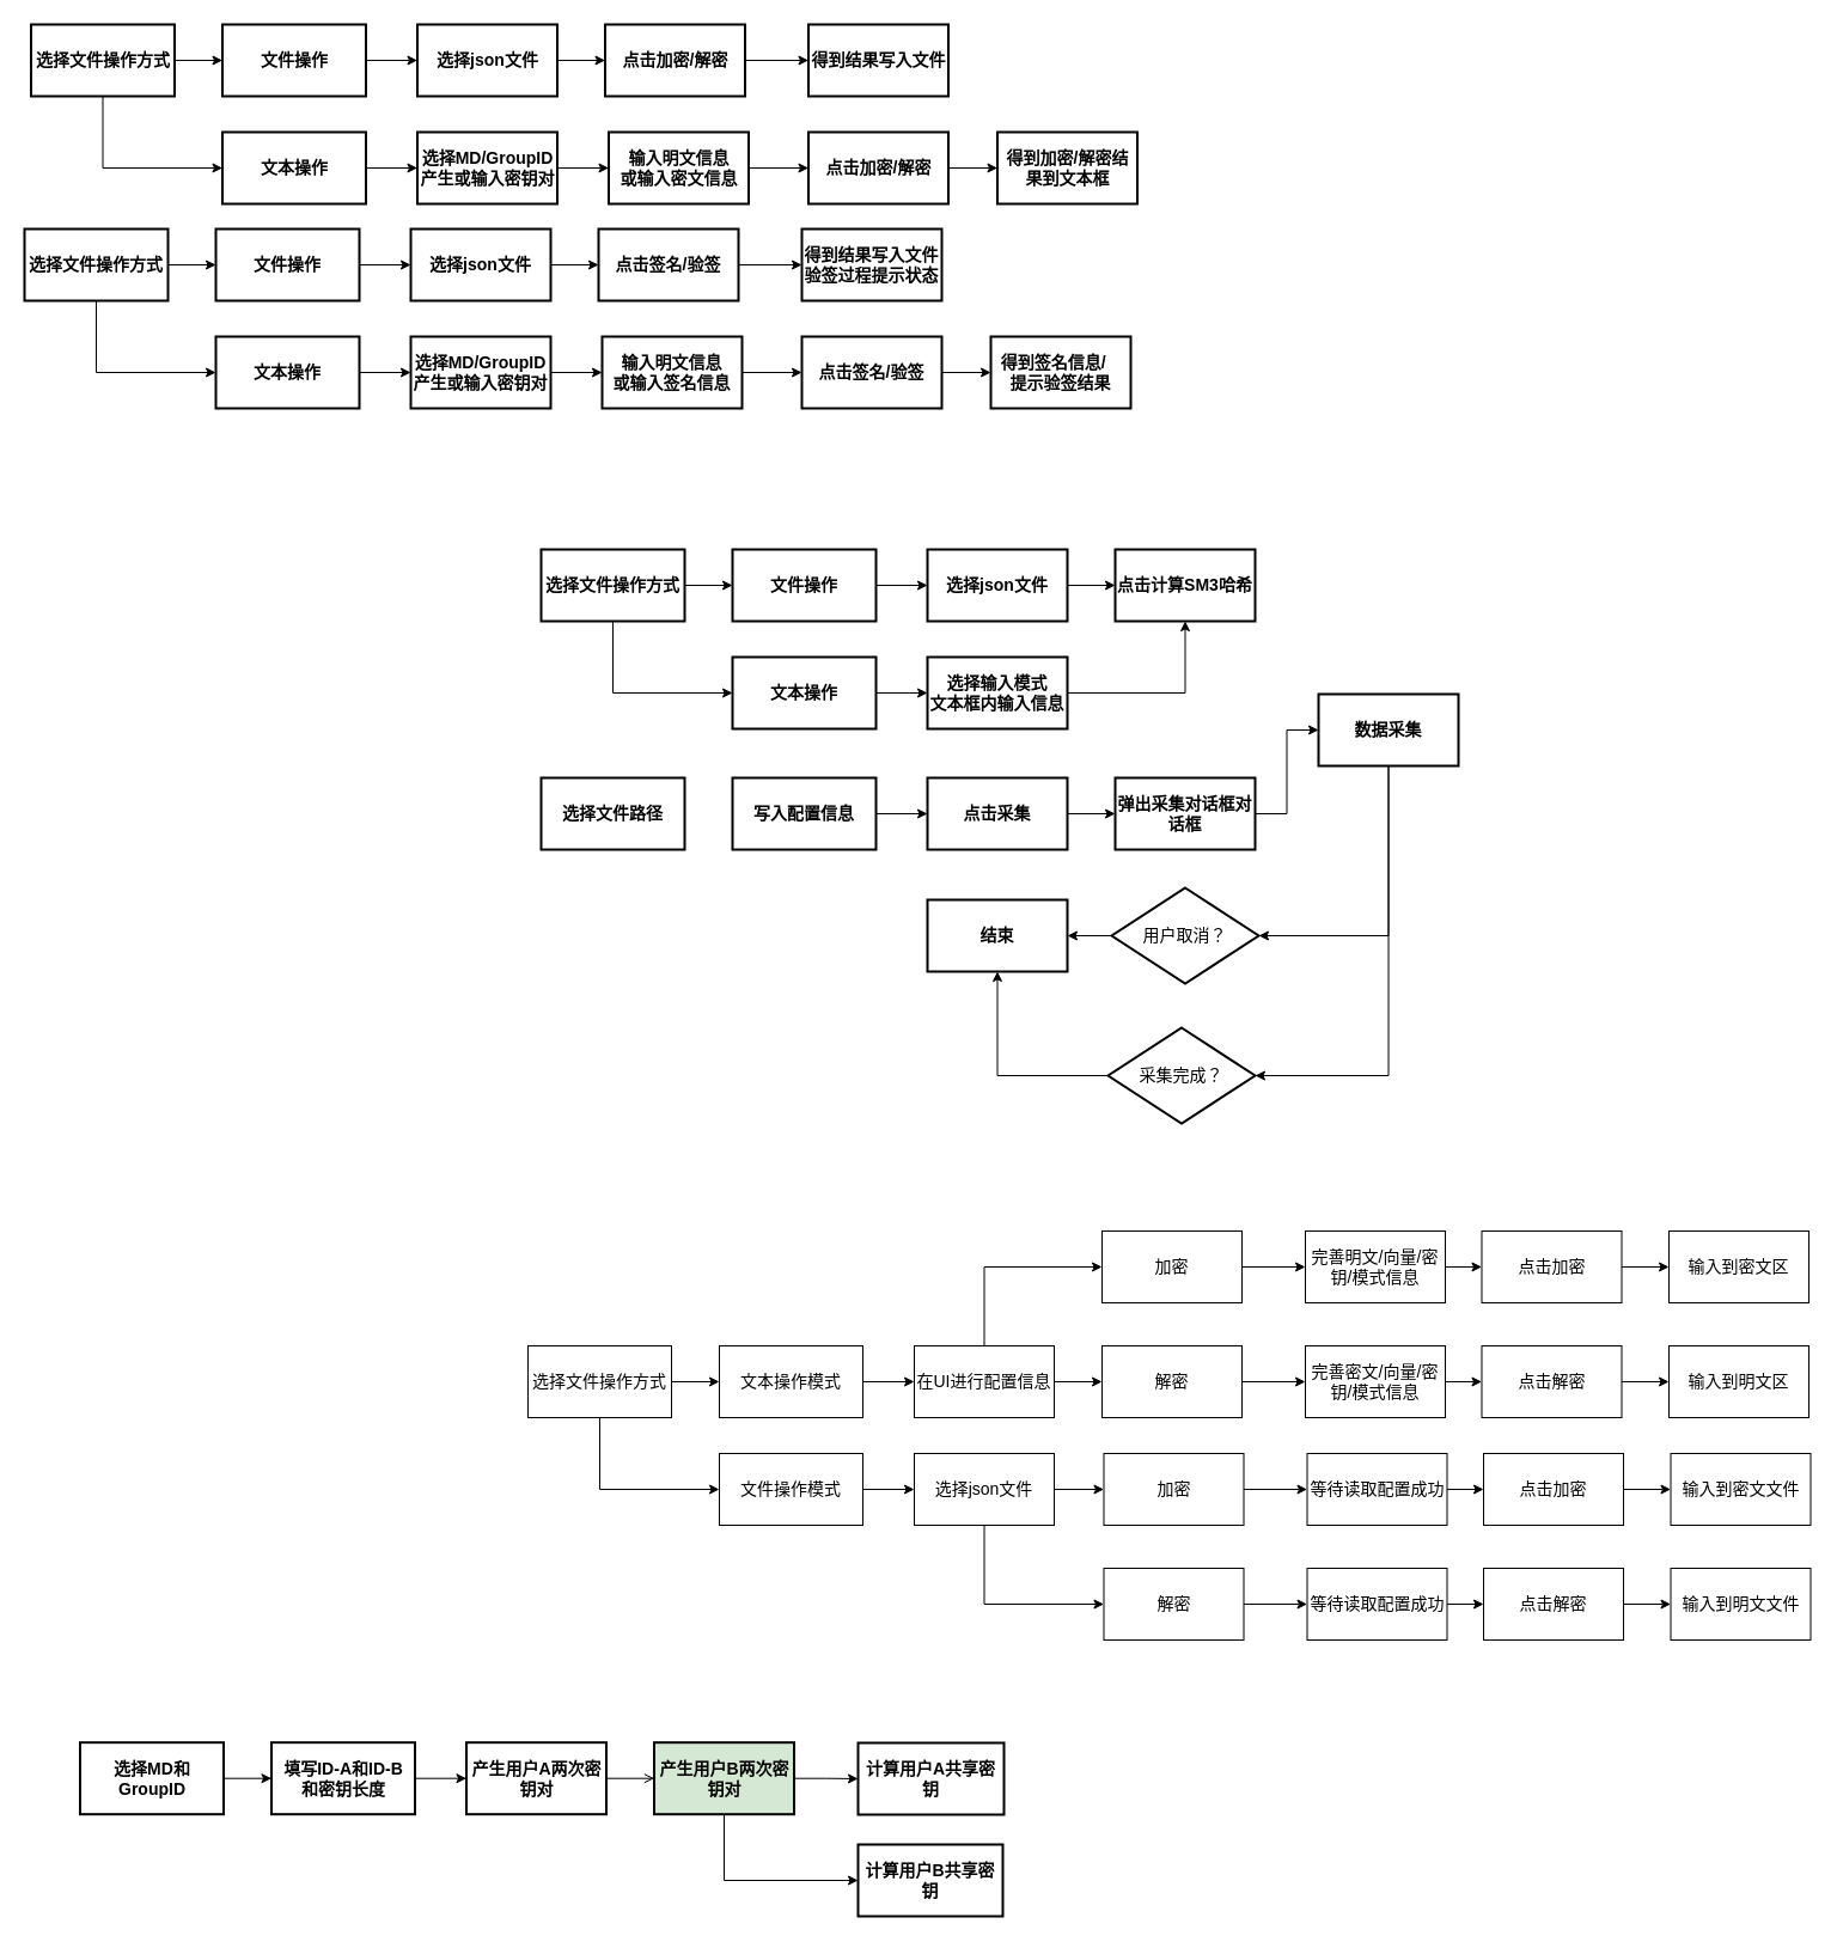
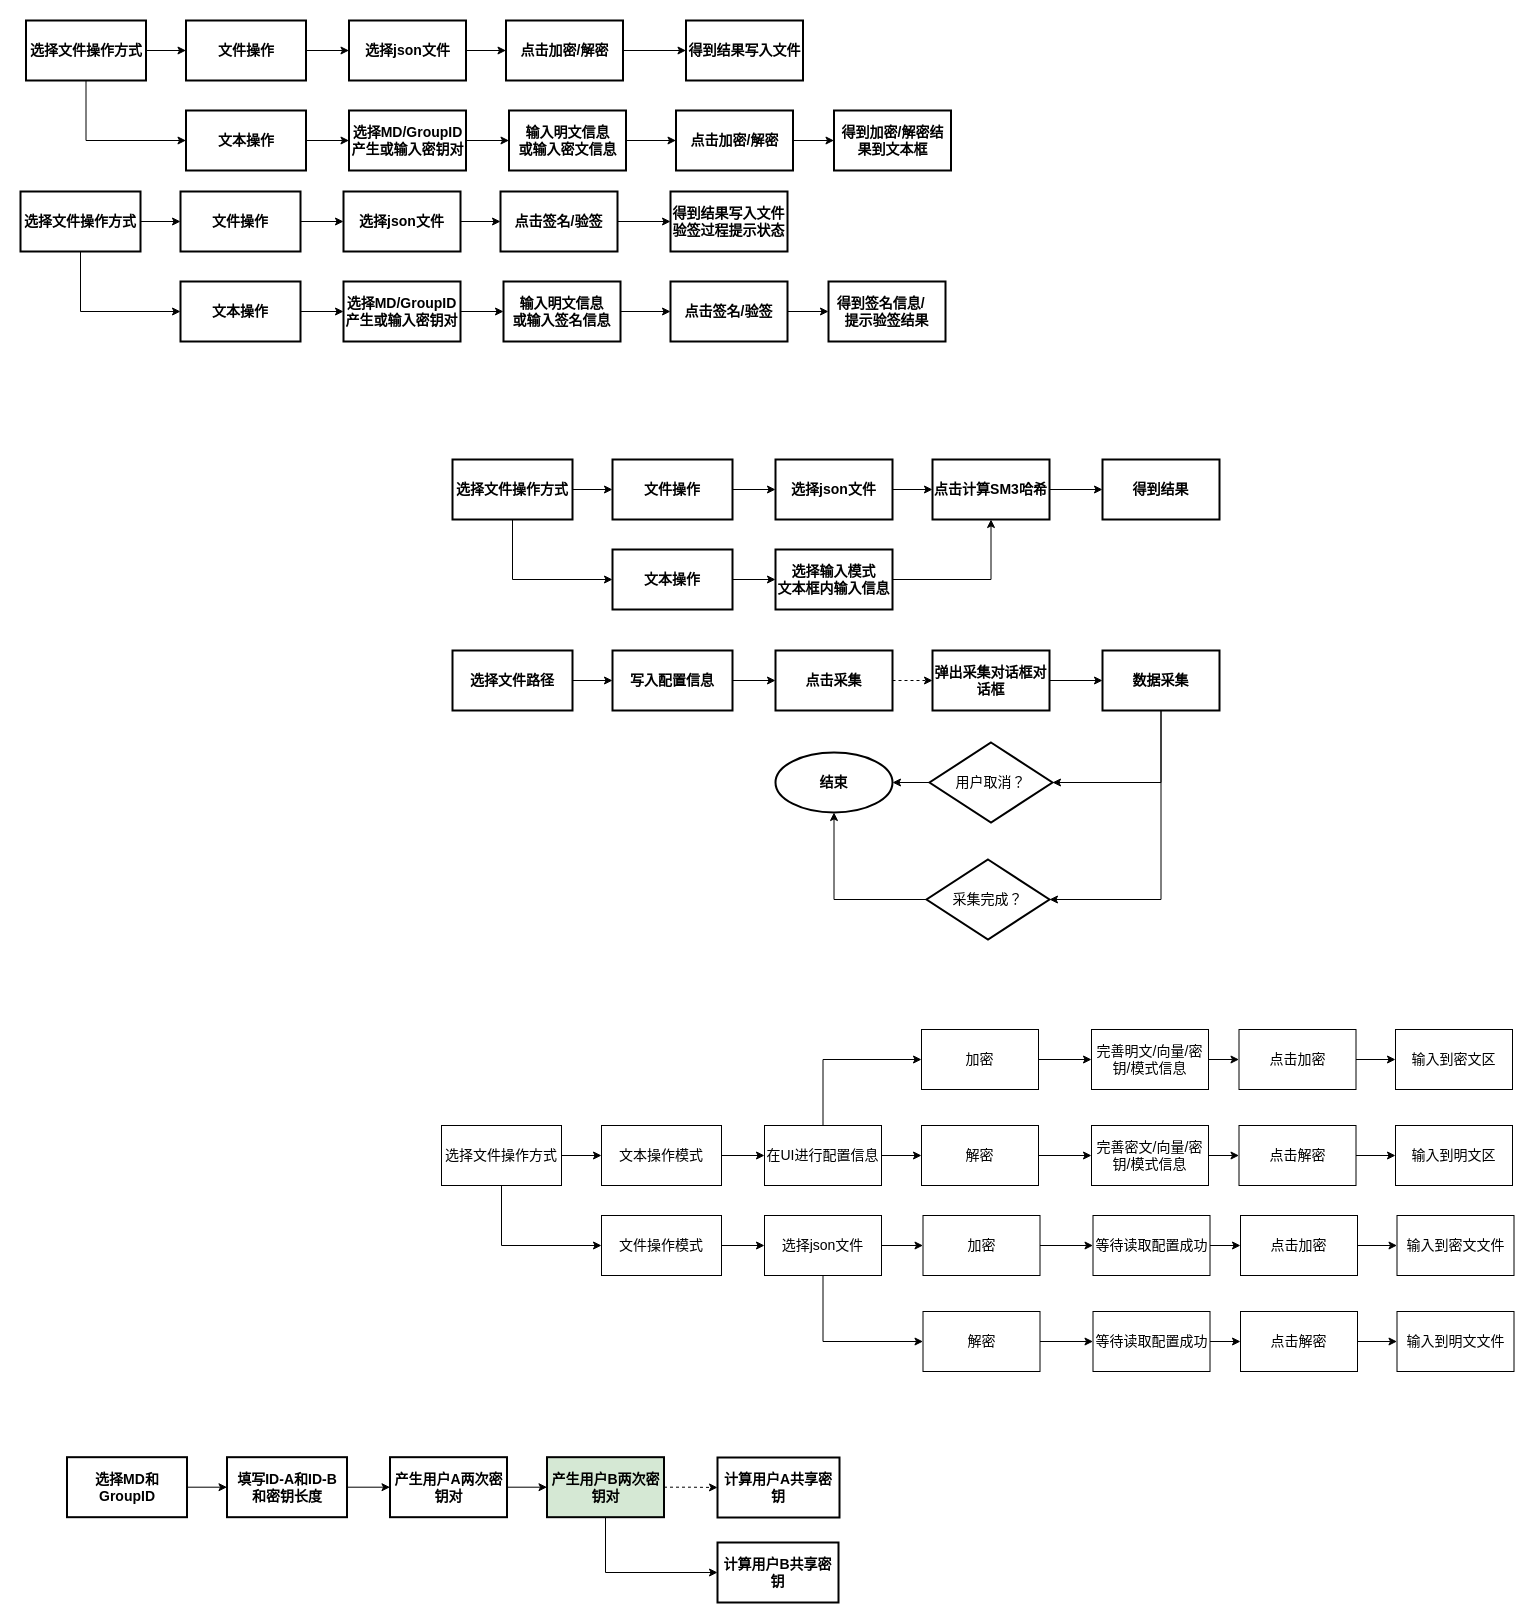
- <mxCell id="97" value="得到结果写入文件" style="rounded=0;whiteSpace=wrap;html=1;strokeWidth=2;fontSize=14;fontStyle=1" vertex="1" parent="1"><mxGeometry x="675.5" y="20" width="117" height="60" as="geometry" /></mxCell>
+ <mxCell id="97" value="得到结果写入文件" style="rounded=0;whiteSpace=wrap;html=1;strokeWidth=2;fontSize=14;fontStyle=1" vertex="1" parent="1"><mxGeometry x="685.5" y="20" width="117" height="60" as="geometry" /></mxCell>
+ <mxCell id="13" value="" style="edgeStyle=orthogonalEdgeStyle;rounded=0;orthogonalLoop=1;jettySize=auto;html=1;fontSize=14;" edge="1" parent="1" source="14" target="15"><mxGeometry relative="1" as="geometry" /></mxCell>
+ <mxCell id="15" value="得到结果" style="rounded=0;whiteSpace=wrap;html=1;strokeWidth=2;fontSize=14;fontStyle=1" vertex="1" parent="1"><mxGeometry x="1102" y="459" width="117" height="60" as="geometry" /></mxCell>
- <mxCell id="29" value="数据采集" style="rounded=0;whiteSpace=wrap;html=1;strokeWidth=2;fontSize=14;fontStyle=1" vertex="1" parent="1"><mxGeometry x="1102" y="580" width="117" height="60" as="geometry" /></mxCell>
+ <mxCell id="29" value="数据采集" style="rounded=0;whiteSpace=wrap;html=1;strokeWidth=2;fontSize=14;fontStyle=1" vertex="1" parent="1"><mxGeometry x="1102" y="650" width="117" height="60" as="geometry" /></mxCell>
+ <mxCell id="16" style="edgeStyle=orthogonalEdgeStyle;rounded=0;orthogonalLoop=1;jettySize=auto;html=1;exitX=1;exitY=0.5;exitDx=0;exitDy=0;entryX=0;entryY=0.5;entryDx=0;entryDy=0;fontSize=14;" edge="1" parent="1" source="17" target="19"><mxGeometry relative="1" as="geometry" /></mxCell>
- <mxCell id="20" style="edgeStyle=orthogonalEdgeStyle;rounded=0;orthogonalLoop=1;jettySize=auto;html=1;exitX=1;exitY=0.5;exitDx=0;exitDy=0;entryX=0;entryY=0.5;entryDx=0;entryDy=0;fontSize=14;" edge="1" parent="1" source="21" target="23"><mxGeometry relative="1" as="geometry" /></mxCell>
+ <mxCell id="20" style="edgeStyle=orthogonalEdgeStyle;rounded=0;orthogonalLoop=1;jettySize=auto;html=1;exitX=1;exitY=0.5;exitDx=0;exitDy=0;entryX=0;entryY=0.5;entryDx=0;entryDy=0;fontSize=14;dashed=1;" edge="1" parent="1" source="21" target="23"><mxGeometry relative="1" as="geometry" /></mxCell>
- <mxCell id="26" value="结束" style="rounded=0;whiteSpace=wrap;html=1;strokeWidth=2;fontSize=14;fontStyle=1" vertex="1" parent="1"><mxGeometry x="775" y="752" width="117" height="60" as="geometry" /></mxCell>
+ <mxCell id="26" value="结束" style="ellipse;whiteSpace=wrap;html=1;strokeWidth=2;fontSize=14;fontStyle=1;" vertex="1" parent="1"><mxGeometry x="775" y="752" width="117" height="60" as="geometry" /></mxCell>
- <mxCell id="77" style="edgeStyle=orthogonalEdgeStyle;rounded=0;orthogonalLoop=1;jettySize=auto;html=1;exitX=1;exitY=0.5;exitDx=0;exitDy=0;entryX=0;entryY=0.5;entryDx=0;entryDy=0;fontSize=14;endArrow=open;" edge="1" parent="1" source="78" target="81"><mxGeometry relative="1" as="geometry" /></mxCell>
+ <mxCell id="77" style="edgeStyle=orthogonalEdgeStyle;rounded=0;orthogonalLoop=1;jettySize=auto;html=1;exitX=1;exitY=0.5;exitDx=0;exitDy=0;entryX=0;entryY=0.5;entryDx=0;entryDy=0;fontSize=14;" edge="1" parent="1" source="78" target="81"><mxGeometry relative="1" as="geometry" /></mxCell>
- <mxCell id="79" value="" style="edgeStyle=orthogonalEdgeStyle;rounded=0;orthogonalLoop=1;jettySize=auto;html=1;fontSize=14;" edge="1" parent="1" source="81" target="82"><mxGeometry relative="1" as="geometry" /></mxCell>
+ <mxCell id="79" value="" style="edgeStyle=orthogonalEdgeStyle;rounded=0;orthogonalLoop=1;jettySize=auto;html=1;fontSize=14;dashed=1;" edge="1" parent="1" source="81" target="82"><mxGeometry relative="1" as="geometry" /></mxCell>
